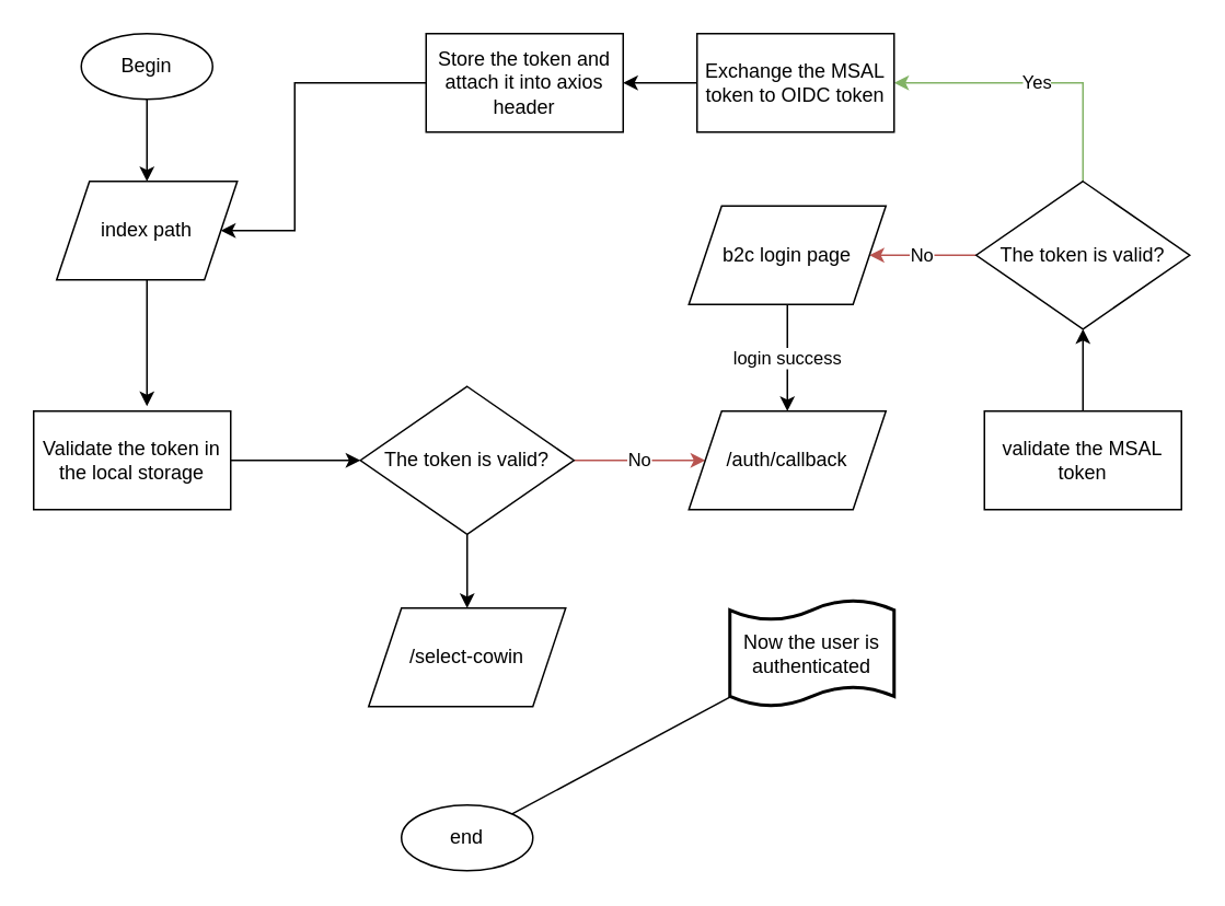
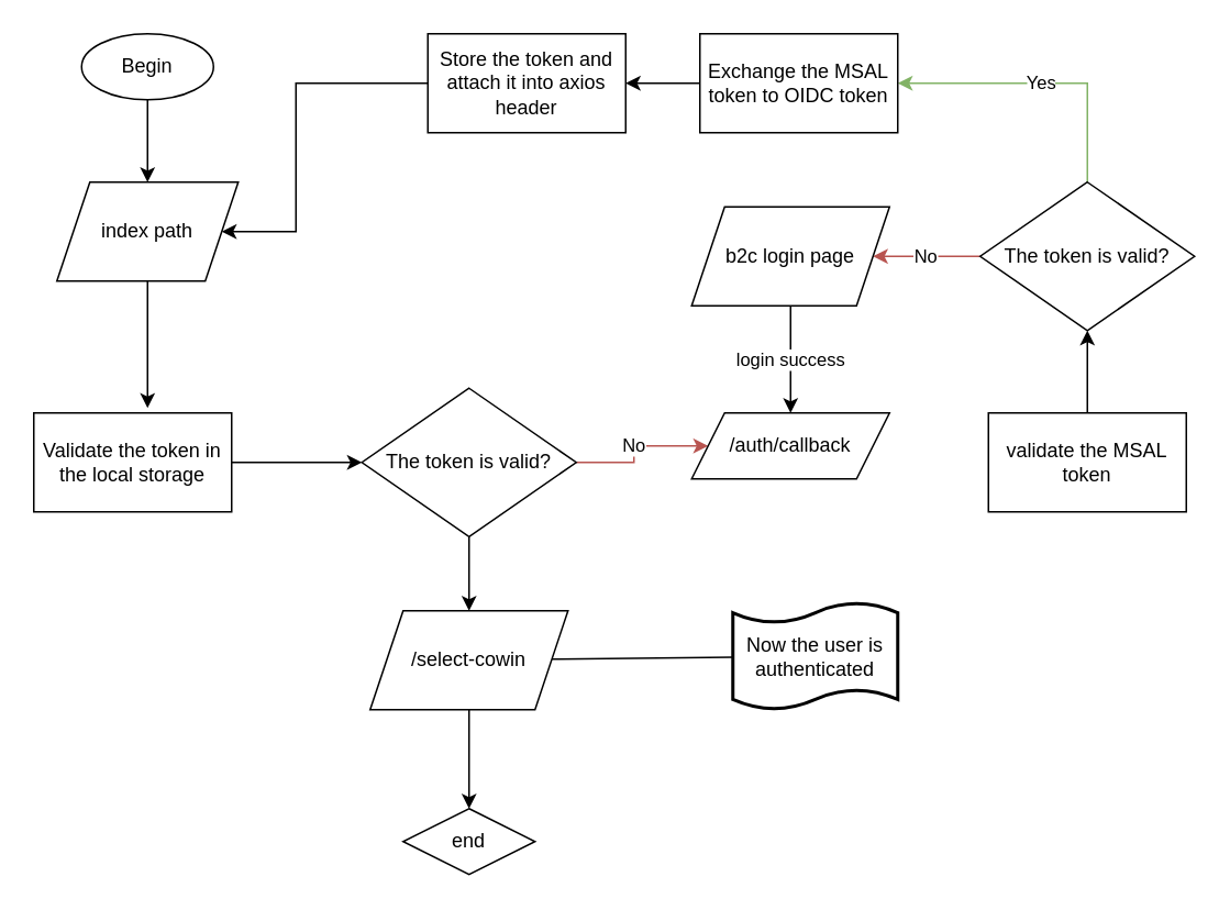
- <mxCell id="11" value="/auth/callback" style="shape=parallelogram;perimeter=parallelogramPerimeter;whiteSpace=wrap;html=1;fixedSize=1;fontFamily=Helvetica;" vertex="1" parent="1"><mxGeometry x="419" y="250" width="120" height="60" as="geometry" /></mxCell>
+ <mxCell id="11" value="/auth/callback" style="shape=parallelogram;perimeter=parallelogramPerimeter;whiteSpace=wrap;html=1;fixedSize=1;fontFamily=Helvetica;" vertex="1" parent="1"><mxGeometry x="419" y="250" width="120" height="40" as="geometry" /></mxCell>
+ <mxCell id="23" style="edgeStyle=orthogonalEdgeStyle;rounded=0;orthogonalLoop=1;jettySize=auto;html=1;" edge="1" parent="1" source="24" target="25"><mxGeometry relative="1" as="geometry" /></mxCell>
- <mxCell id="26" style="rounded=0;orthogonalLoop=1;jettySize=auto;html=1;endArrow=none;startFill=0;" edge="1" parent="1" source="27" target="25"><mxGeometry relative="1" as="geometry"><mxPoint x="419" y="392.703" as="sourcePoint" /></mxGeometry></mxCell>
+ <mxCell id="26" style="rounded=0;orthogonalLoop=1;jettySize=auto;html=1;endArrow=none;startFill=0;" edge="1" parent="1" source="27" target="24"><mxGeometry relative="1" as="geometry"><mxPoint x="419" y="392.703" as="sourcePoint" /></mxGeometry></mxCell>
- <mxCell id="25" value="end" style="ellipse;whiteSpace=wrap;html=1;fontFamily=Helvetica;" vertex="1" parent="1"><mxGeometry x="244" y="490" width="80" height="40" as="geometry" /></mxCell>
+ <mxCell id="25" value="end" style="rhombus;whiteSpace=wrap;html=1;fontFamily=Helvetica;" vertex="1" parent="1"><mxGeometry x="244" y="490" width="80" height="40" as="geometry" /></mxCell>
